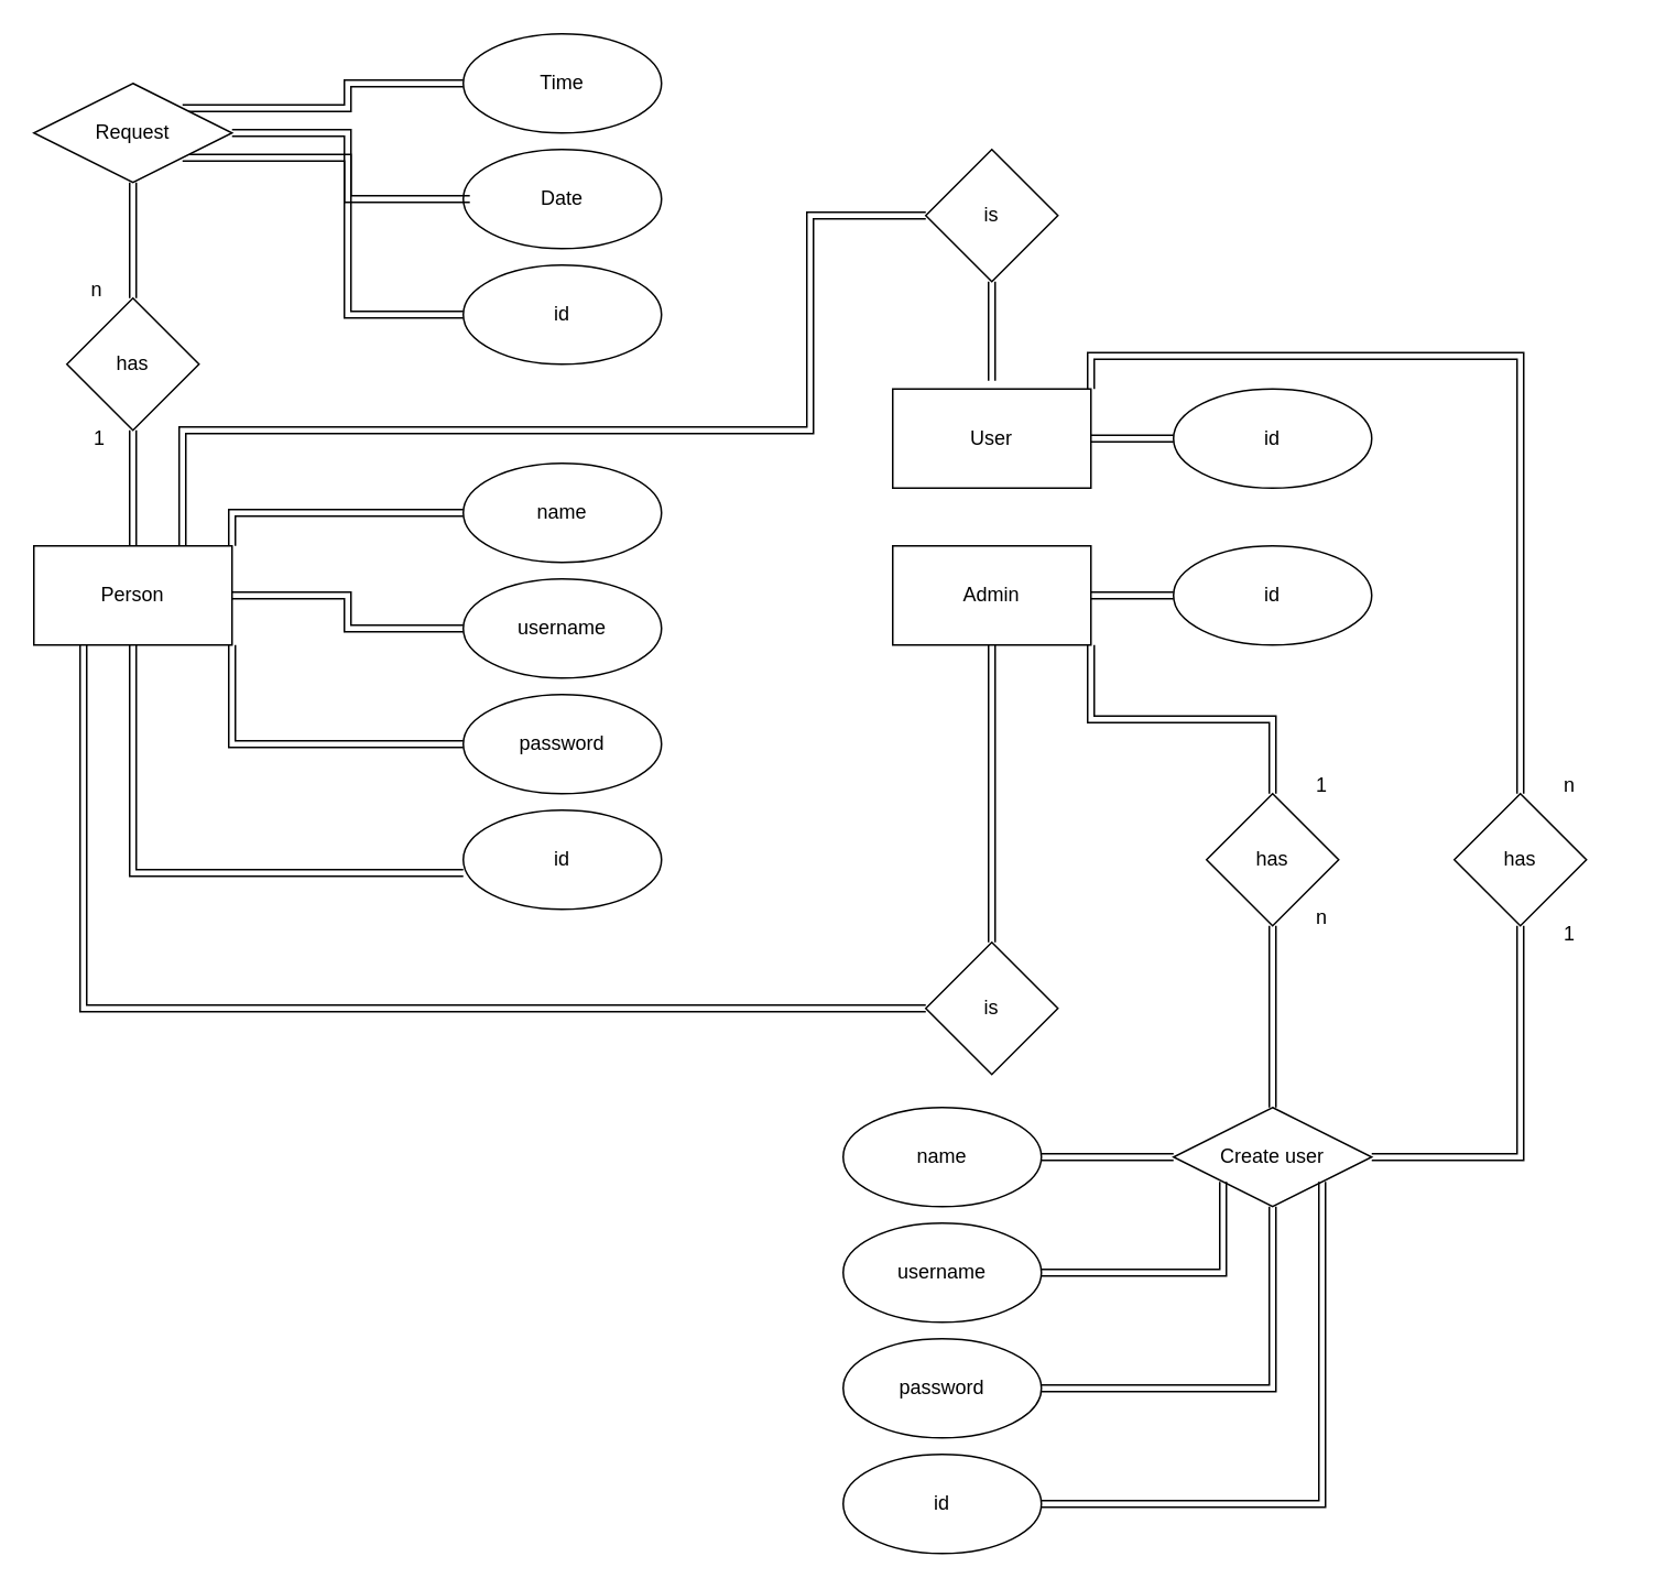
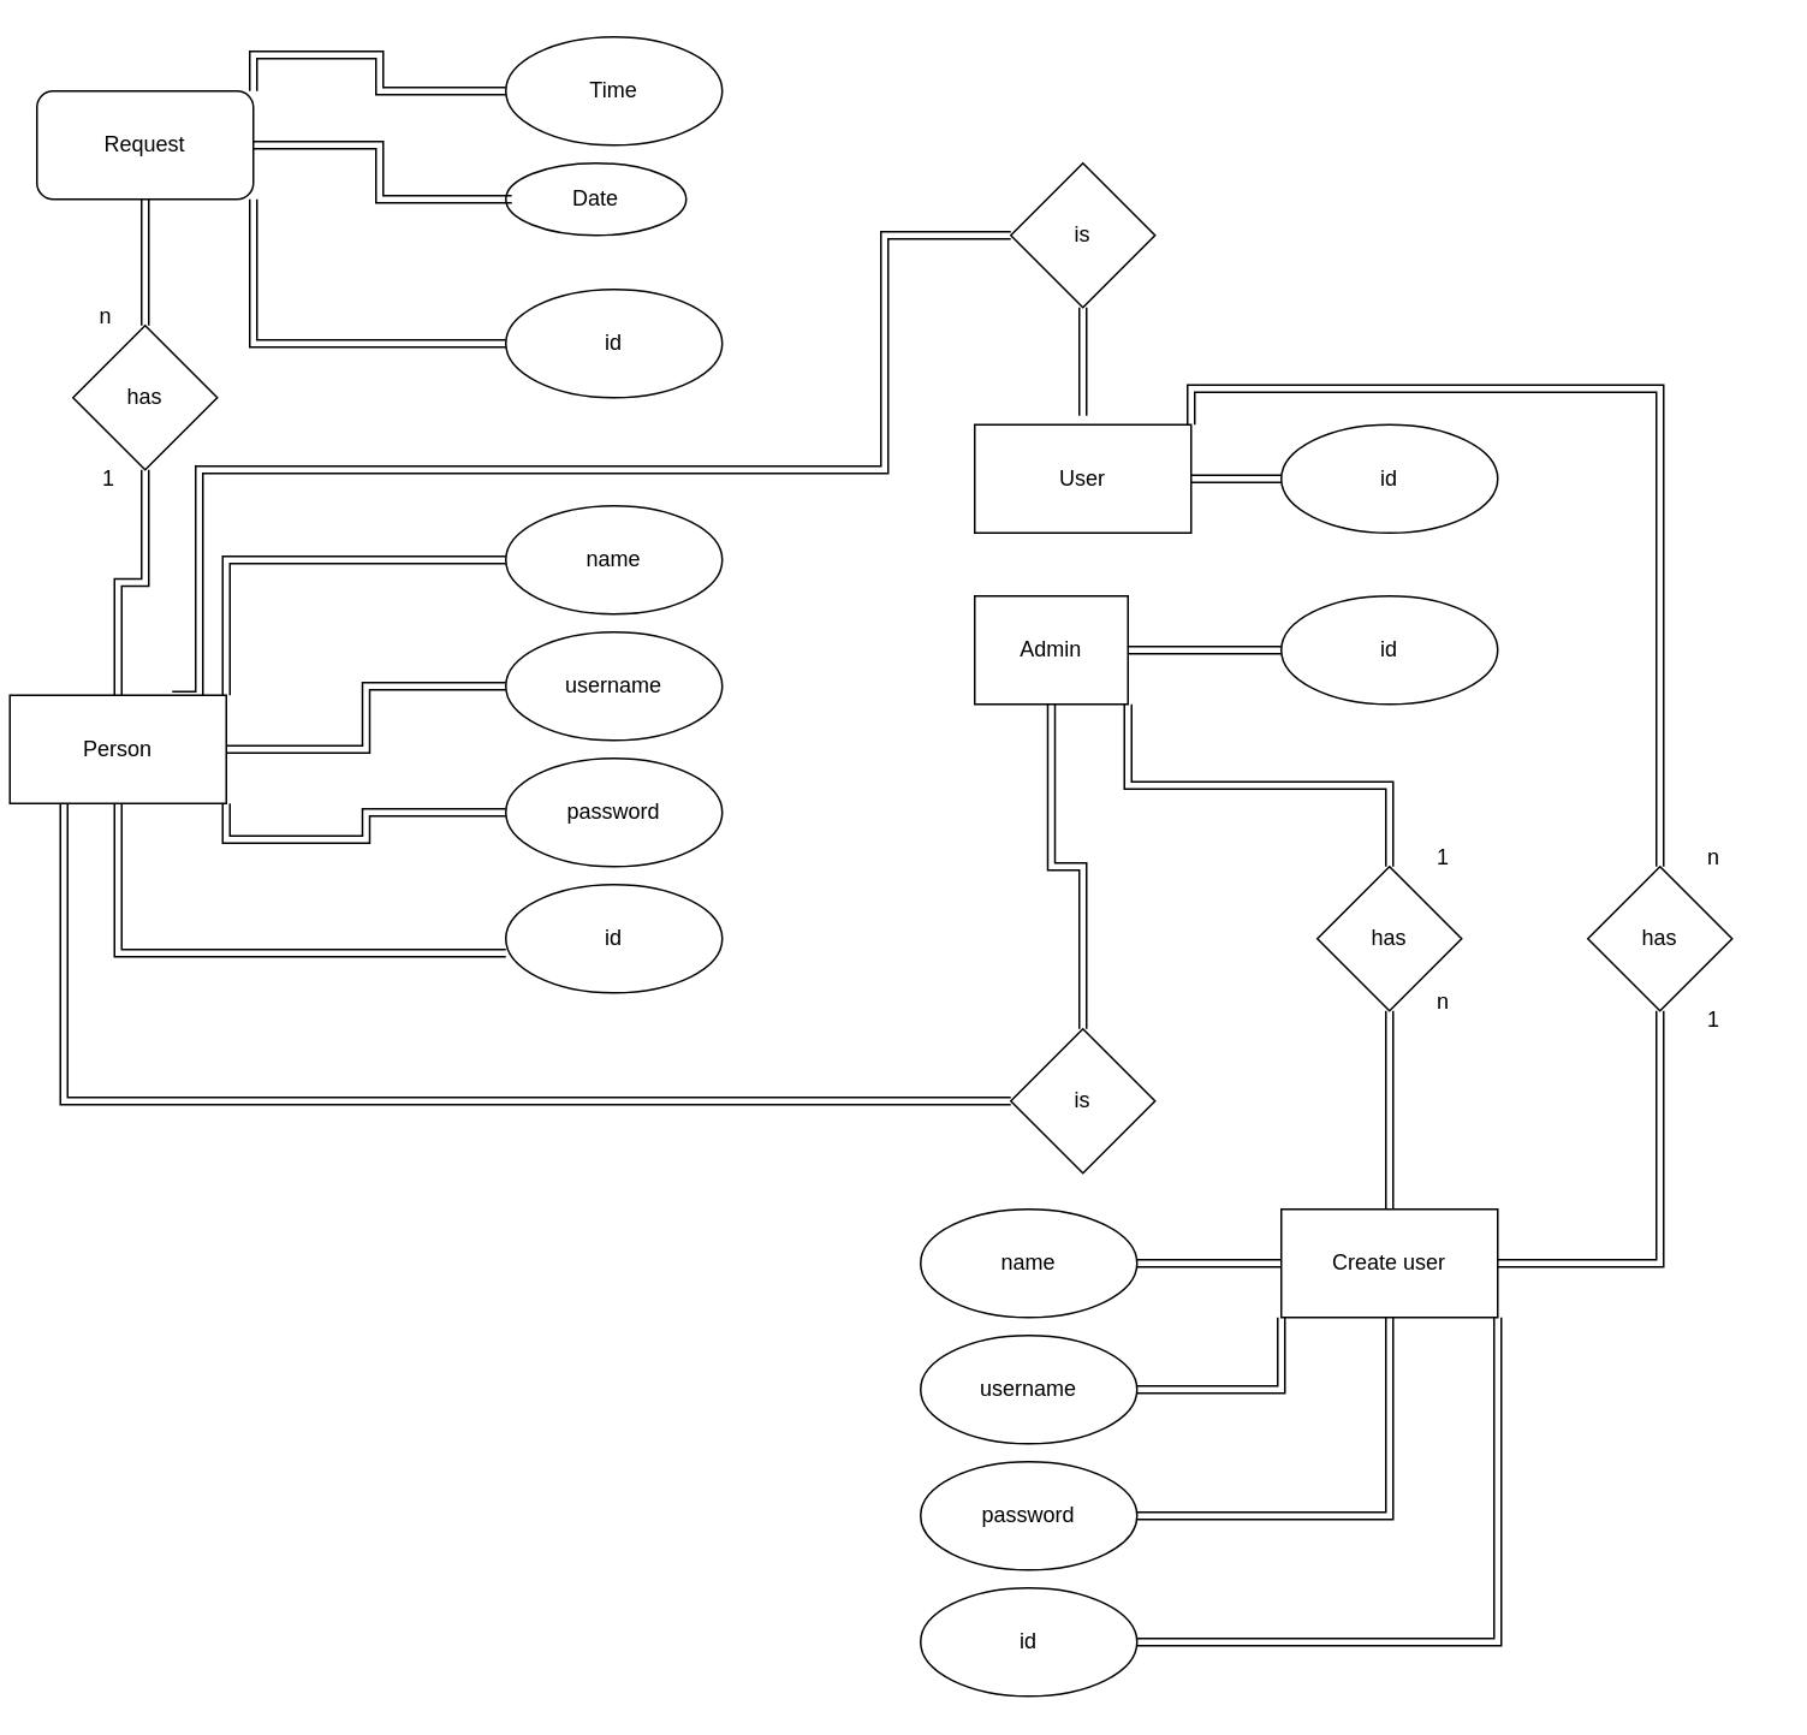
- <mxCell id="5" value="Request" style="rhombus;whiteSpace=wrap;html=1;" vertex="1" parent="1"><mxGeometry x="20" y="50" width="120" height="60" as="geometry" /></mxCell>
+ <mxCell id="5" value="Request" style="rounded=1;whiteSpace=wrap;html=1;" vertex="1" parent="1"><mxGeometry x="20" y="50" width="120" height="60" as="geometry" /></mxCell>
- <mxCell id="7" value="Date" style="ellipse;whiteSpace=wrap;html=1;" vertex="1" parent="1"><mxGeometry x="280" y="90" width="120" height="60" as="geometry" /></mxCell>
+ <mxCell id="7" value="Date" style="ellipse;whiteSpace=wrap;html=1;" vertex="1" parent="1"><mxGeometry x="280" y="90" width="100" height="40" as="geometry" /></mxCell>
- <mxCell id="14" value="Person" style="rounded=0;whiteSpace=wrap;html=1;" vertex="1" parent="1"><mxGeometry x="20" y="330" width="120" height="60" as="geometry" /></mxCell>
+ <mxCell id="14" value="Person" style="rounded=0;whiteSpace=wrap;html=1;" vertex="1" parent="1"><mxGeometry x="5" y="385" width="120" height="60" as="geometry" /></mxCell>
- <mxCell id="28" value="Admin" style="rounded=0;whiteSpace=wrap;html=1;" vertex="1" parent="1"><mxGeometry x="540" y="330" width="120" height="60" as="geometry" /></mxCell>
+ <mxCell id="28" value="Admin" style="rounded=0;whiteSpace=wrap;html=1;" vertex="1" parent="1"><mxGeometry x="540" y="330" width="85" height="60" as="geometry" /></mxCell>
- <mxCell id="38" value="Create user" style="rhombus;whiteSpace=wrap;html=1;" vertex="1" parent="1"><mxGeometry x="710" y="670" width="120" height="60" as="geometry" /></mxCell>
+ <mxCell id="38" value="Create user" style="rounded=0;whiteSpace=wrap;html=1;" vertex="1" parent="1"><mxGeometry x="710" y="670" width="120" height="60" as="geometry" /></mxCell>
